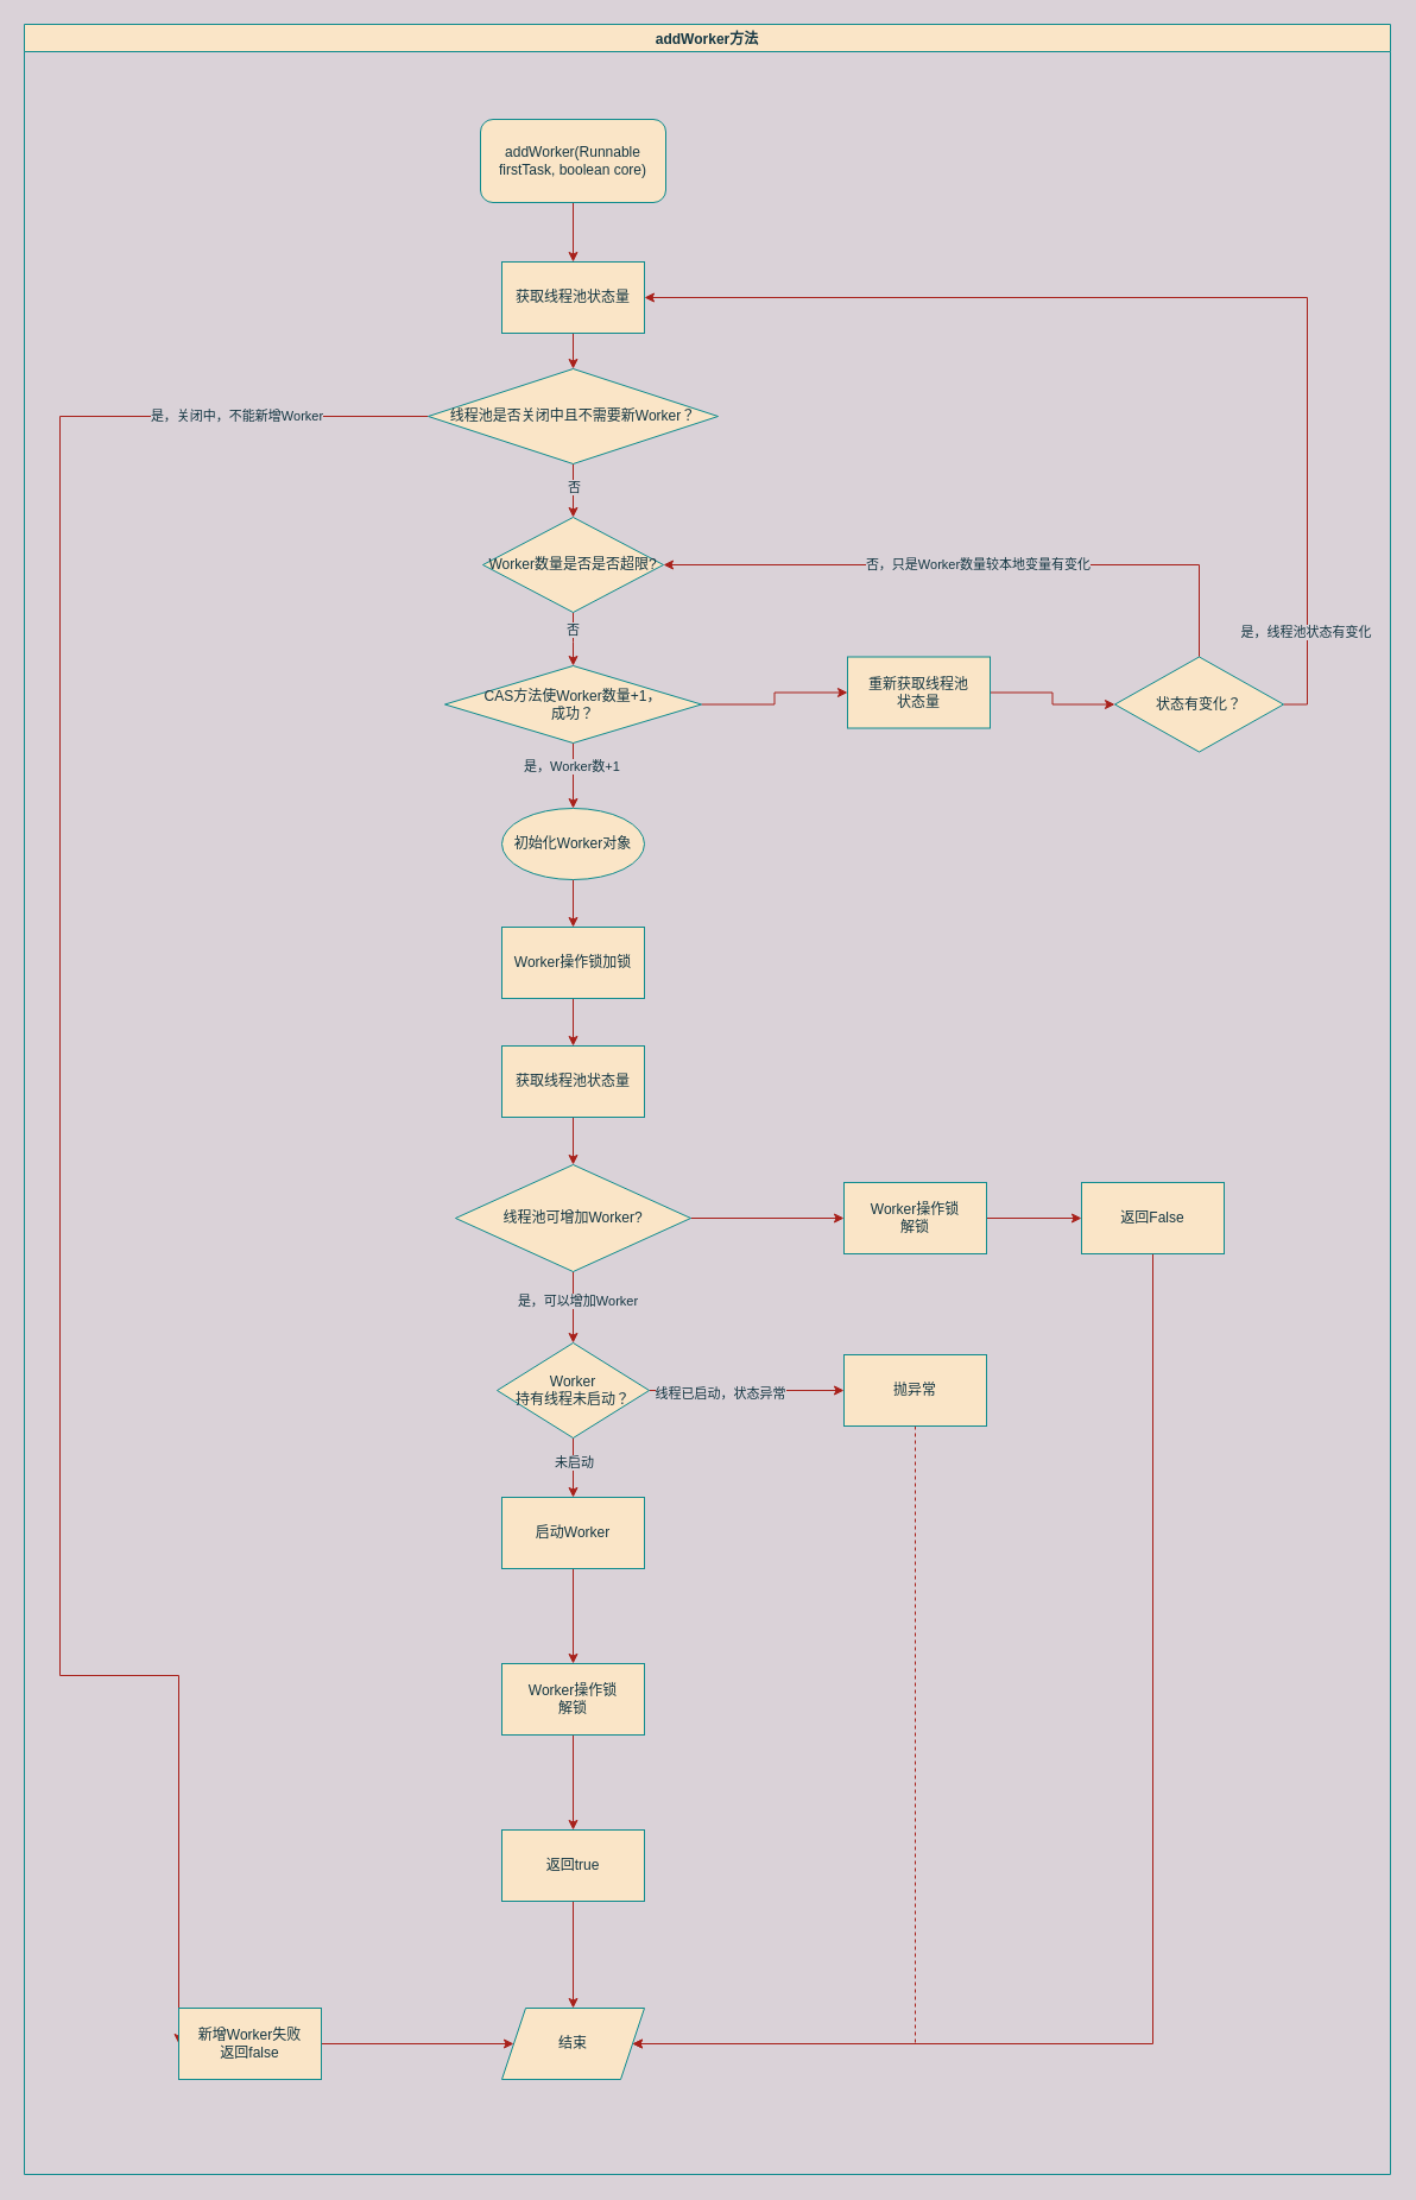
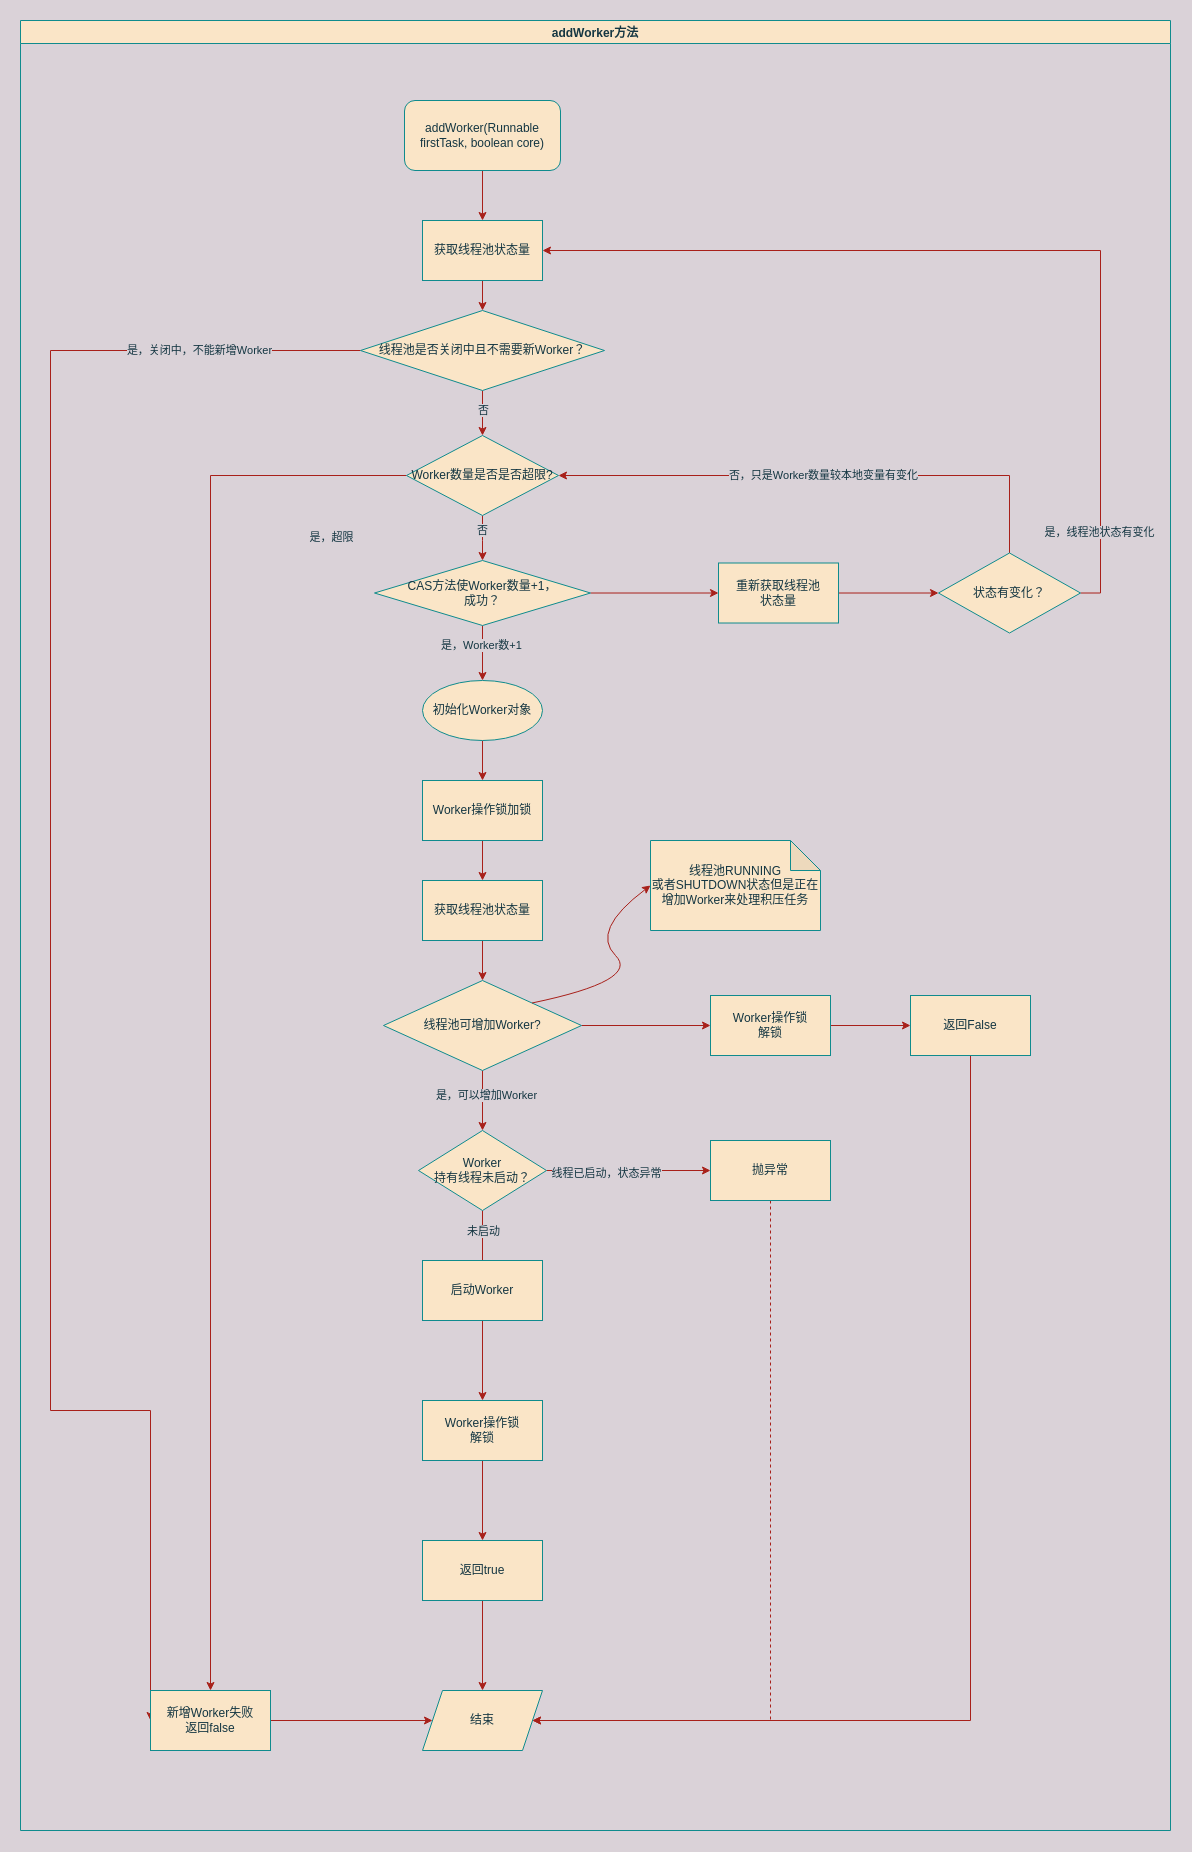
- <mxCell id="26" value="重新获取线程池&lt;br&gt;状态量" style="whiteSpace=wrap;html=1;rounded=0;fillColor=#FAE5C7;strokeColor=#0F8B8D;fontColor=#143642;" parent="1" vertex="1"><mxGeometry x="713" y="552.5" width="120" height="60" as="geometry" /></mxCell>
+ <mxCell id="26" value="重新获取线程池&lt;br&gt;状态量" style="whiteSpace=wrap;html=1;rounded=0;fillColor=#FAE5C7;strokeColor=#0F8B8D;fontColor=#143642;" parent="1" vertex="1"><mxGeometry x="718" y="562.5" width="120" height="60" as="geometry" /></mxCell>
+ <mxCell id="52" value="&lt;span&gt;线程池RUNNING&lt;br&gt;或者SHUTDOWN状态但是正在增加Worker来处理积压任务&lt;/span&gt;" style="shape=note;whiteSpace=wrap;html=1;backgroundOutline=1;darkOpacity=0.05;rounded=0;fillColor=#FAE5C7;strokeColor=#0F8B8D;fontColor=#143642;" parent="1" vertex="1"><mxGeometry x="650" y="840" width="170" height="90" as="geometry" /></mxCell>
+ <mxCell id="53" value="" style="curved=1;endArrow=classic;html=1;entryX=0;entryY=0.5;entryDx=0;entryDy=0;entryPerimeter=0;exitX=1;exitY=0;exitDx=0;exitDy=0;labelBackgroundColor=#DAD2D8;strokeColor=#A8201A;fontColor=#143642;" parent="1" source="38" target="52" edge="1"><mxGeometry width="50" height="50" relative="1" as="geometry"><mxPoint x="590" y="980" as="sourcePoint" /><mxPoint x="640" y="930" as="targetPoint" /><Array as="points"><mxPoint x="640" y="980" /><mxPoint x="590" y="930" /></Array></mxGeometry></mxCell>
+ <mxCell id="12" style="edgeStyle=orthogonalEdgeStyle;rounded=0;orthogonalLoop=1;jettySize=auto;html=1;entryX=0.5;entryY=0;entryDx=0;entryDy=0;labelBackgroundColor=#DAD2D8;strokeColor=#A8201A;fontColor=#143642;" parent="1" source="16" target="18" edge="1"><mxGeometry relative="1" as="geometry" /></mxCell>
+ <mxCell id="13" value="是，超限" style="edgeLabel;html=1;align=center;verticalAlign=middle;resizable=0;points=[];labelBackgroundColor=#DAD2D8;fontColor=#143642;" parent="12" vertex="1" connectable="0"><mxGeometry x="-0.607" y="-4" relative="1" as="geometry"><mxPoint x="124" y="-20" as="offset" /></mxGeometry></mxCell>
- <mxCell id="39" value="" style="edgeStyle=orthogonalEdgeStyle;rounded=0;orthogonalLoop=1;jettySize=auto;html=1;labelBackgroundColor=#DAD2D8;strokeColor=#A8201A;fontColor=#143642;" parent="1" source="43" target="45" edge="1"><mxGeometry relative="1" as="geometry"><Array as="points"><mxPoint x="482" y="1230" /><mxPoint x="482" y="1230" /></Array></mxGeometry></mxCell>
+ <mxCell id="39" value="" style="edgeStyle=orthogonalEdgeStyle;rounded=0;orthogonalLoop=1;jettySize=auto;html=1;labelBackgroundColor=#DAD2D8;strokeColor=#A8201A;fontColor=#143642;endArrow=none;" parent="1" source="43" target="45" edge="1"><mxGeometry relative="1" as="geometry"><Array as="points"><mxPoint x="482" y="1230" /><mxPoint x="482" y="1230" /></Array></mxGeometry></mxCell>
